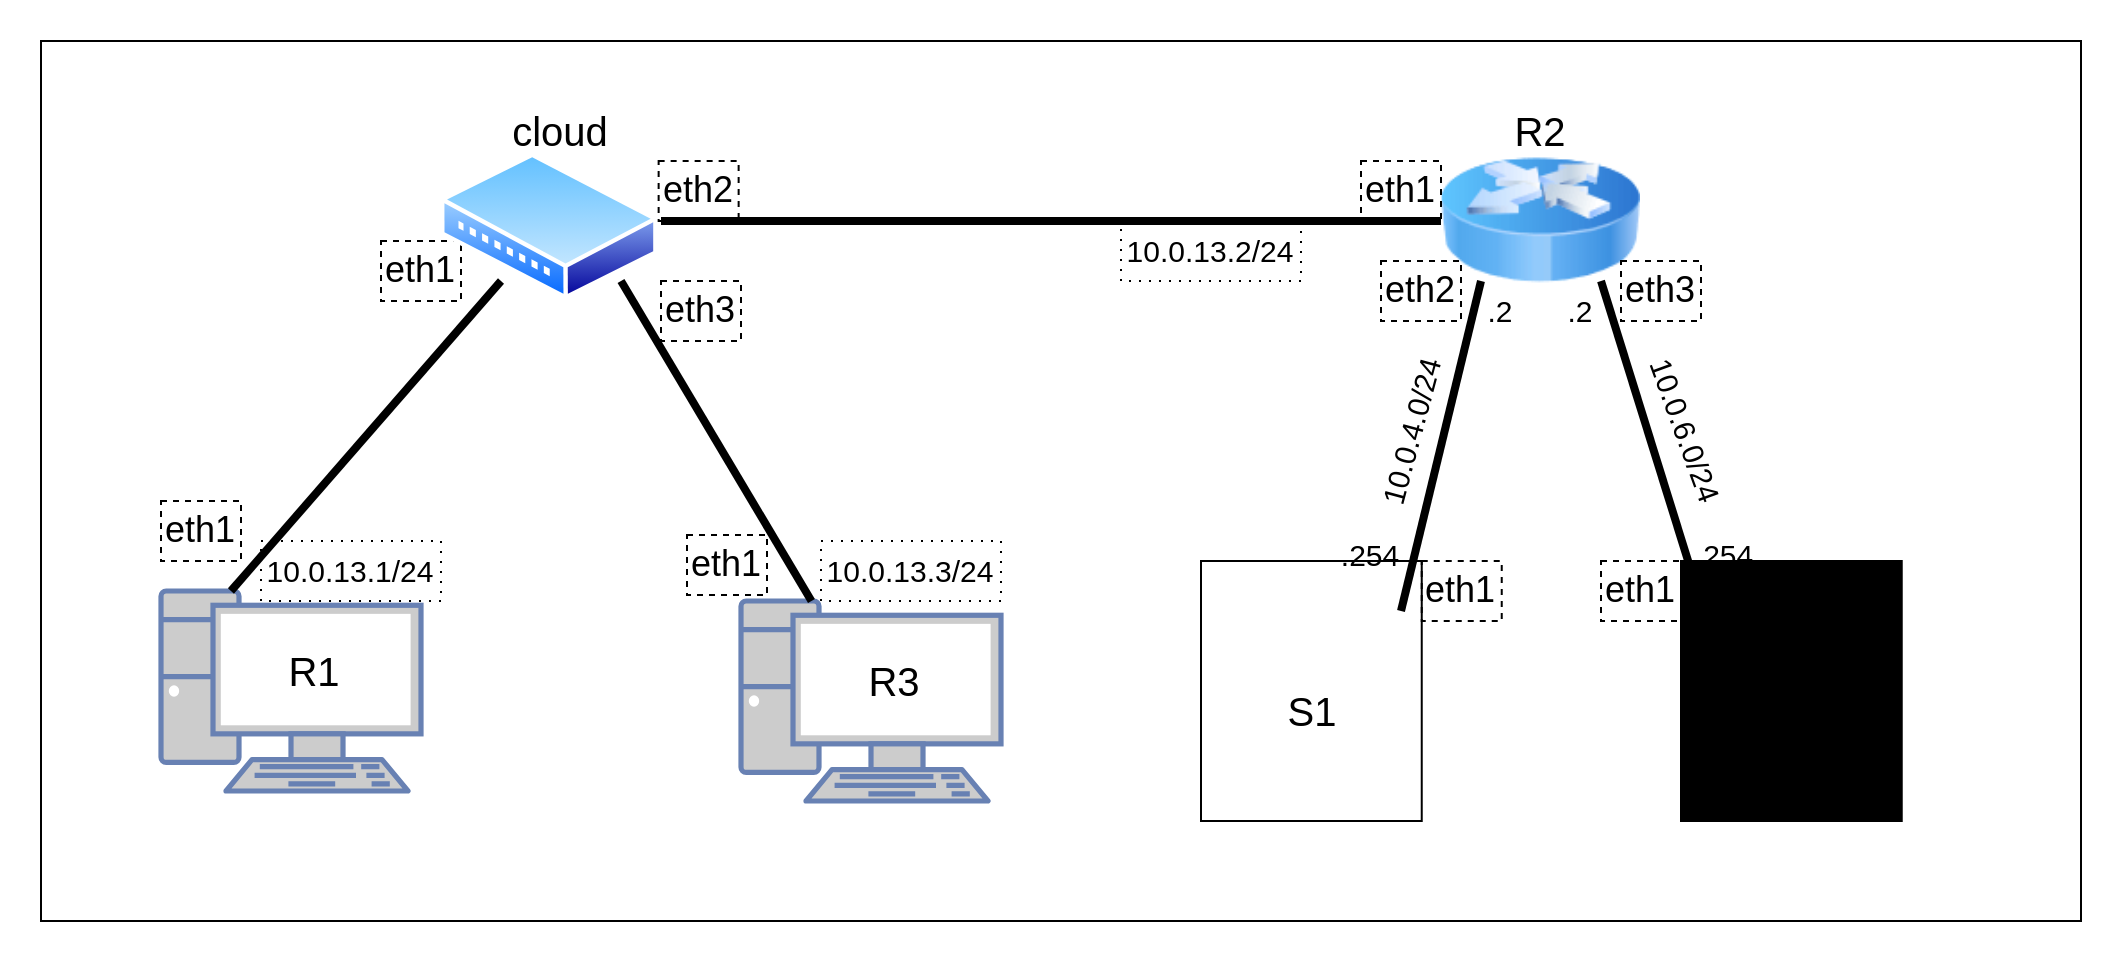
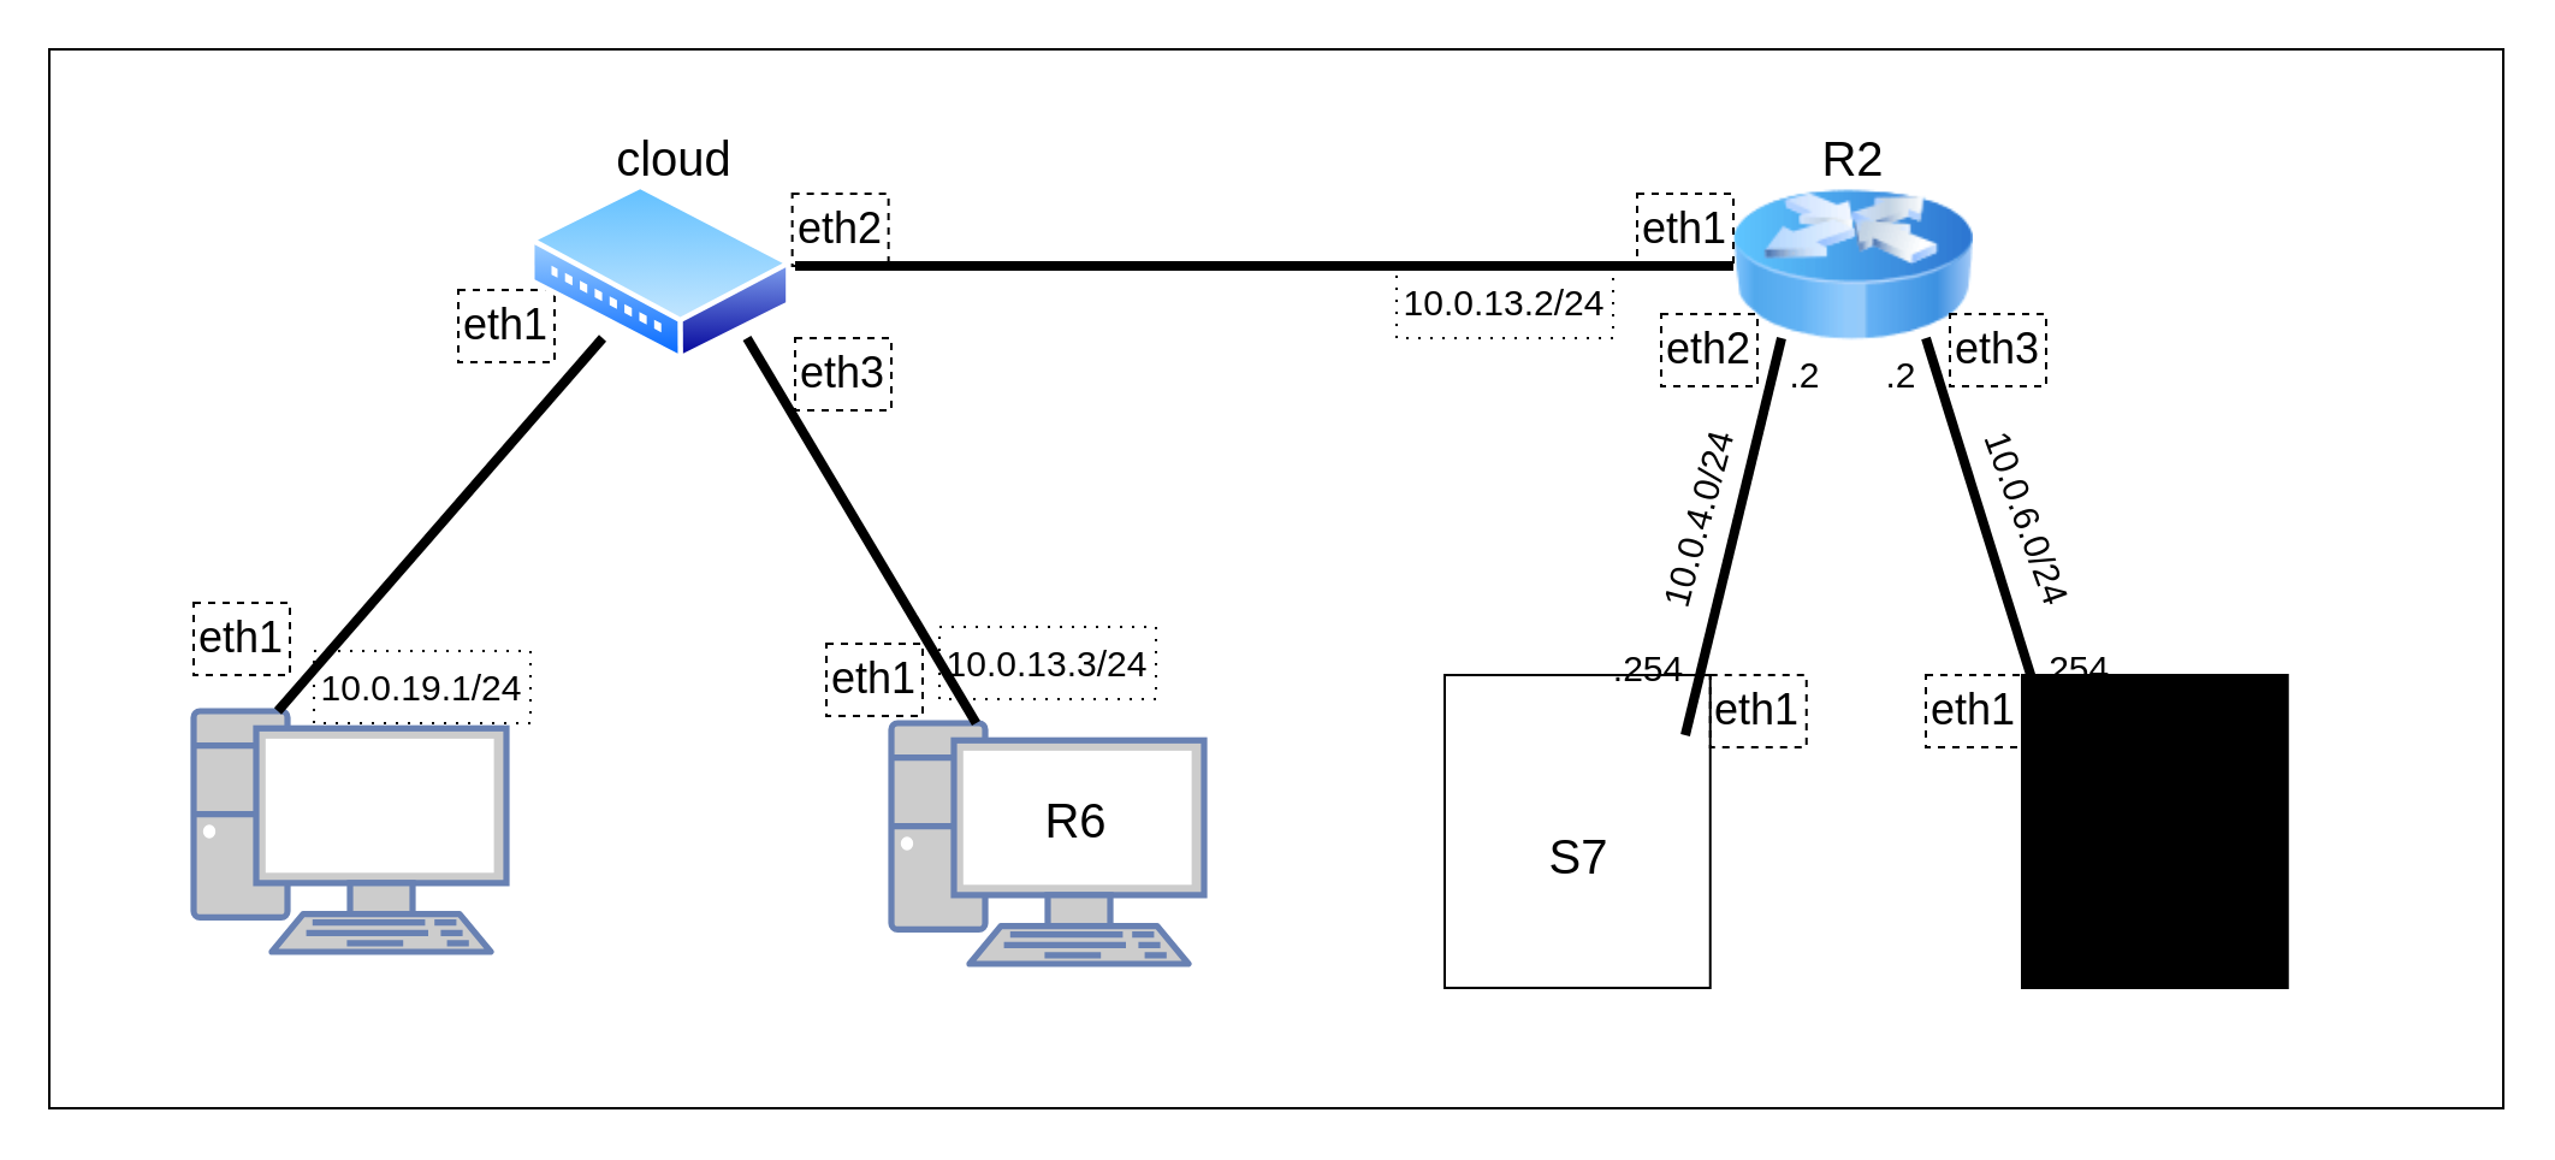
- <mxCell id="32" value="&lt;font style=&quot;font-size: 15px; color: rgb(0, 0, 0);&quot;&gt;10.0.13.2/24&lt;/font&gt;" style="text;html=1;align=center;verticalAlign=middle;whiteSpace=wrap;rounded=0;dashed=1;dashPattern=1 4;strokeColor=#000000;" vertex="1" parent="1"><mxGeometry x="560" y="110" width="90" height="30" as="geometry" /></mxCell>
+ <mxCell id="32" value="&lt;font style=&quot;font-size: 15px; color: rgb(0, 0, 0);&quot;&gt;10.0.13.2/24&lt;/font&gt;" style="text;html=1;align=center;verticalAlign=middle;whiteSpace=wrap;rounded=0;dashed=1;dashPattern=1 4;strokeColor=#000000;" vertex="1" parent="1"><mxGeometry x="580" y="110" width="90" height="30" as="geometry" /></mxCell>
- <mxCell id="30" value="&lt;font style=&quot;font-size: 15px; color: rgb(0, 0, 0);&quot;&gt;10.0.13.1/24&lt;/font&gt;" style="text;html=1;align=center;verticalAlign=middle;whiteSpace=wrap;rounded=0;dashed=1;dashPattern=1 4;strokeColor=#000000;" vertex="1" parent="1"><mxGeometry x="130" y="270" width="90" height="30" as="geometry" /></mxCell>
+ <mxCell id="30" value="&lt;font style=&quot;font-size: 15px; color: rgb(0, 0, 0);&quot;&gt;10.0.19.1/24&lt;/font&gt;" style="text;html=1;align=center;verticalAlign=middle;whiteSpace=wrap;rounded=0;dashed=1;dashPattern=1 4;strokeColor=#000000;" vertex="1" parent="1"><mxGeometry x="130" y="270" width="90" height="30" as="geometry" /></mxCell>
- <mxCell id="31" value="&lt;font style=&quot;font-size: 15px; color: rgb(0, 0, 0);&quot;&gt;10.0.13.3/24&lt;/font&gt;" style="text;html=1;align=center;verticalAlign=middle;whiteSpace=wrap;rounded=0;dashed=1;dashPattern=1 4;strokeColor=#000000;" vertex="1" parent="1"><mxGeometry x="410" y="270" width="90" height="30" as="geometry" /></mxCell>
+ <mxCell id="31" value="&lt;font style=&quot;font-size: 15px; color: rgb(0, 0, 0);&quot;&gt;10.0.13.3/24&lt;/font&gt;" style="text;html=1;align=center;verticalAlign=middle;whiteSpace=wrap;rounded=0;dashed=1;dashPattern=1 4;strokeColor=#000000;" vertex="1" parent="1"><mxGeometry x="390" y="260" width="90" height="30" as="geometry" /></mxCell>
- <mxCell id="14" value="&lt;font style=&quot;font-size: 20px; color: rgb(0, 0, 0);&quot;&gt;R1&lt;/font&gt;" style="text;html=1;align=center;verticalAlign=middle;whiteSpace=wrap;rounded=0;strokeColor=none;strokeWidth=0;dashed=1;dashPattern=8 8;" vertex="1" parent="1"><mxGeometry x="107" y="305" width="100" height="60" as="geometry" /></mxCell>
- <mxCell id="13" value="&lt;font style=&quot;font-size: 20px; color: rgb(0, 0, 0);&quot;&gt;R3&lt;/font&gt;" style="text;html=1;align=center;verticalAlign=middle;whiteSpace=wrap;rounded=0;strokeColor=none;strokeWidth=0;dashed=1;dashPattern=8 8;" vertex="1" parent="1"><mxGeometry x="397" y="310" width="100" height="60" as="geometry" /></mxCell>
+ <mxCell id="13" value="&lt;font style=&quot;font-size: 20px; color: rgb(0, 0, 0);&quot;&gt;R6&lt;/font&gt;" style="text;html=1;align=center;verticalAlign=middle;whiteSpace=wrap;rounded=0;strokeColor=none;strokeWidth=0;dashed=1;dashPattern=8 8;" vertex="1" parent="1"><mxGeometry x="397" y="310" width="100" height="60" as="geometry" /></mxCell>
- <mxCell id="15" value="&lt;font style=&quot;font-size: 20px; color: rgb(0, 0, 0);&quot;&gt;S1&lt;/font&gt;" style="text;html=1;align=center;verticalAlign=middle;whiteSpace=wrap;rounded=0;strokeColor=none;strokeWidth=0;dashed=1;dashPattern=8 8;" vertex="1" parent="1"><mxGeometry x="606" y="340" width="100" height="30" as="geometry" /></mxCell>
+ <mxCell id="15" value="&lt;font style=&quot;font-size: 20px; color: rgb(0, 0, 0);&quot;&gt;S7&lt;/font&gt;" style="text;html=1;align=center;verticalAlign=middle;whiteSpace=wrap;rounded=0;strokeColor=none;strokeWidth=0;dashed=1;dashPattern=8 8;" vertex="1" parent="1"><mxGeometry x="606" y="340" width="100" height="30" as="geometry" /></mxCell>
